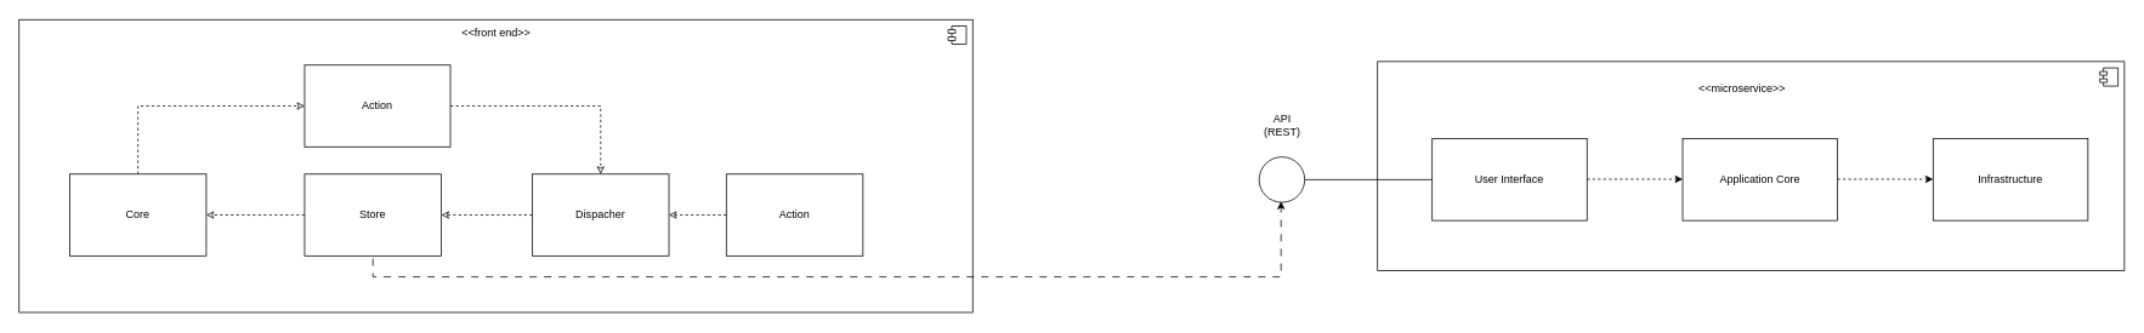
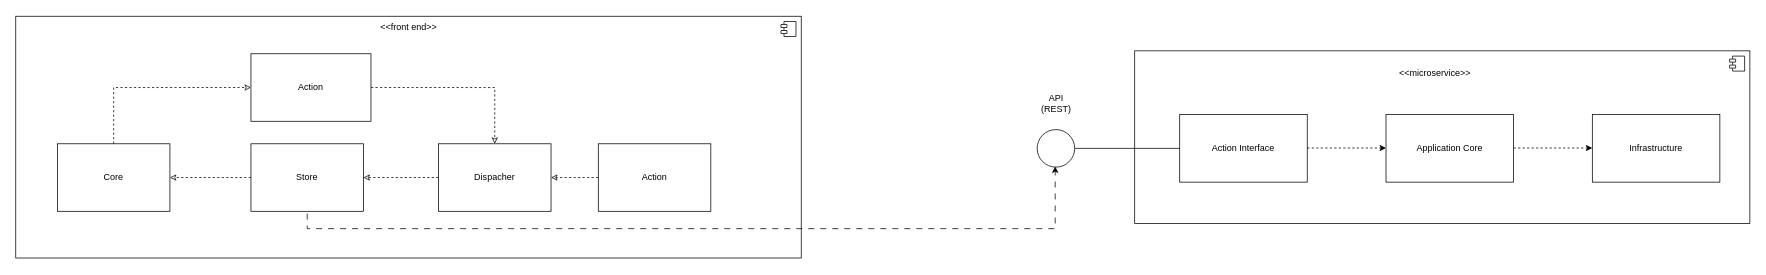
- <mxCell id="7" value="User Interface" style="rounded=0;whiteSpace=wrap;html=1;" vertex="1" parent="1"><mxGeometry x="1572" y="152" width="170" height="90" as="geometry" /></mxCell>
+ <mxCell id="7" value="Action Interface" style="rounded=0;whiteSpace=wrap;html=1;" vertex="1" parent="1"><mxGeometry x="1572" y="152" width="170" height="90" as="geometry" /></mxCell>
